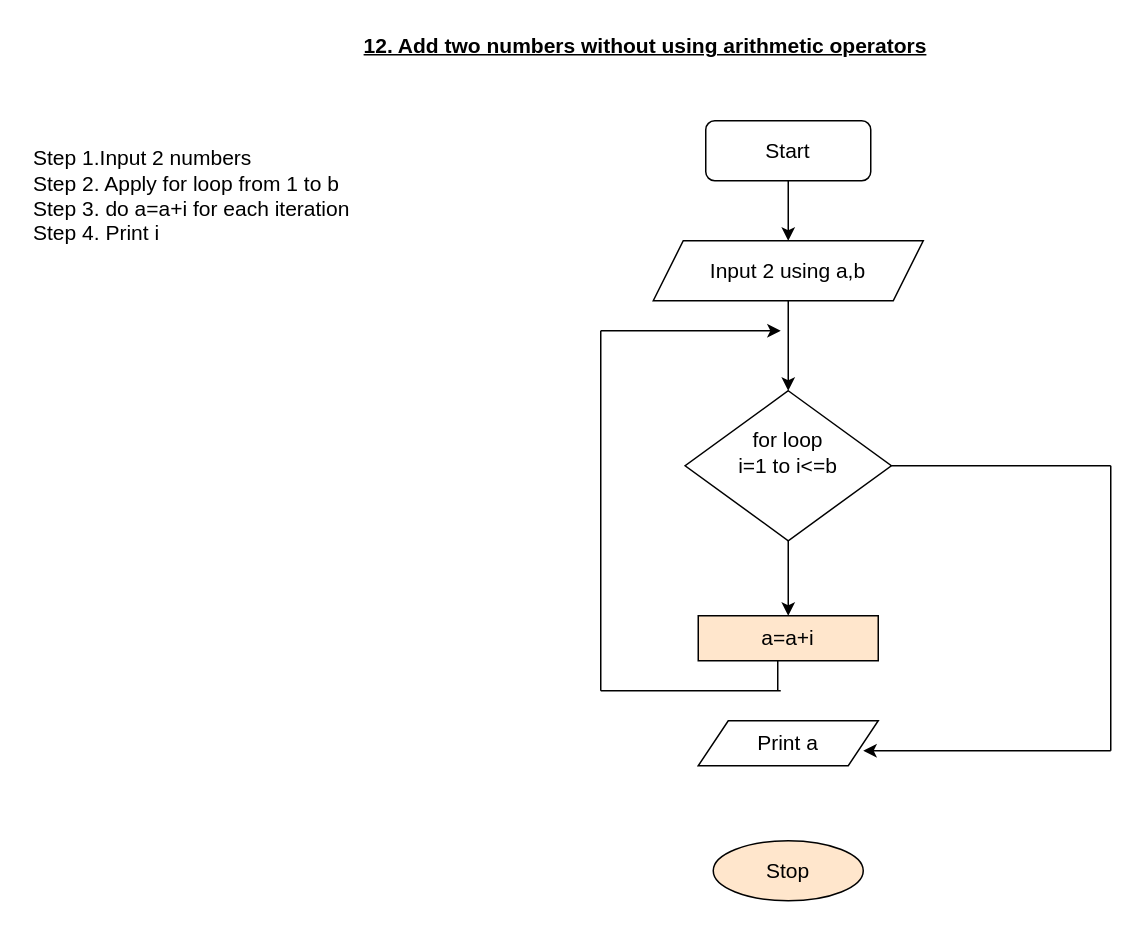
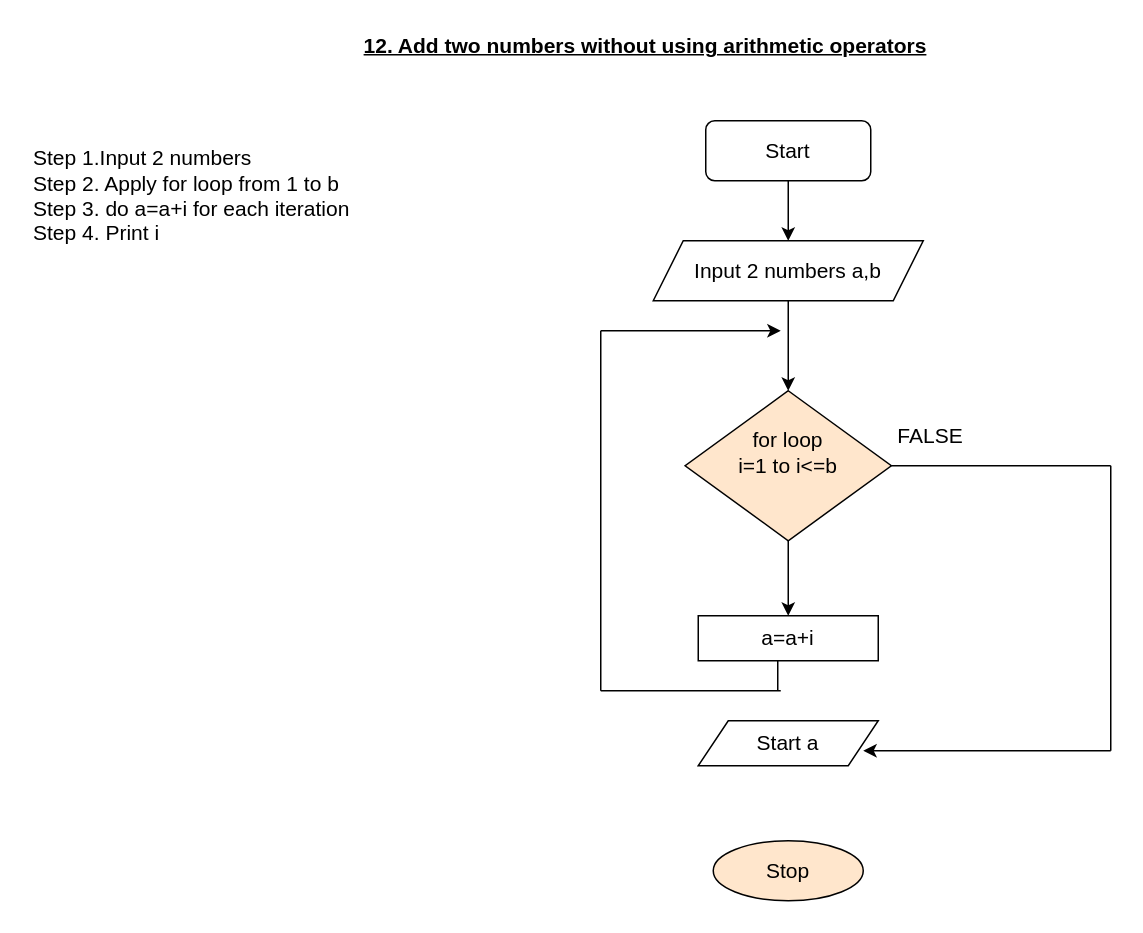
- <mxCell id="5" value="&lt;font style=&quot;font-size: 14px&quot;&gt;Input 2 using a,b&lt;/font&gt;" style="shape=parallelogram;perimeter=parallelogramPerimeter;whiteSpace=wrap;html=1;fixedSize=1;" vertex="1" parent="1"><mxGeometry x="435" y="160" width="180" height="40" as="geometry" /></mxCell>
+ <mxCell id="5" value="&lt;font style=&quot;font-size: 14px&quot;&gt;Input 2 numbers a,b&lt;/font&gt;" style="shape=parallelogram;perimeter=parallelogramPerimeter;whiteSpace=wrap;html=1;fixedSize=1;" vertex="1" parent="1"><mxGeometry x="435" y="160" width="180" height="40" as="geometry" /></mxCell>
+ <mxCell id="13" value="&lt;span style=&quot;font-size: 14px&quot;&gt;FALSE&lt;/span&gt;" style="text;html=1;strokeColor=none;fillColor=none;align=center;verticalAlign=middle;whiteSpace=wrap;rounded=0;" vertex="1" parent="1"><mxGeometry x="600" y="280" width="40" height="20" as="geometry" /></mxCell>
- <mxCell id="7" value="&lt;font style=&quot;font-size: 14px&quot;&gt;for loop&lt;br&gt;i=1 to i&amp;lt;=b&lt;br&gt;&lt;br&gt;&lt;/font&gt;" style="rhombus;whiteSpace=wrap;html=1;" vertex="1" parent="1"><mxGeometry x="456.25" y="260" width="137.5" height="100" as="geometry" /></mxCell>
+ <mxCell id="7" value="&lt;font style=&quot;font-size: 14px&quot;&gt;for loop&lt;br&gt;i=1 to i&amp;lt;=b&lt;br&gt;&lt;br&gt;&lt;/font&gt;" style="rhombus;whiteSpace=wrap;html=1;fillColor=#ffe6cc;" vertex="1" parent="1"><mxGeometry x="456.25" y="260" width="137.5" height="100" as="geometry" /></mxCell>
- <mxCell id="9" value="&lt;font style=&quot;font-size: 14px&quot;&gt;a=a+i&lt;/font&gt;" style="rounded=0;whiteSpace=wrap;html=1;fillColor=#ffe6cc;" vertex="1" parent="1"><mxGeometry x="465" y="410" width="120" height="30" as="geometry" /></mxCell>
+ <mxCell id="9" value="&lt;font style=&quot;font-size: 14px&quot;&gt;a=a+i&lt;/font&gt;" style="rounded=0;whiteSpace=wrap;html=1;" vertex="1" parent="1"><mxGeometry x="465" y="410" width="120" height="30" as="geometry" /></mxCell>
- <mxCell id="10" value="&lt;font style=&quot;font-size: 14px&quot;&gt;Print a&lt;/font&gt;" style="shape=parallelogram;perimeter=parallelogramPerimeter;whiteSpace=wrap;html=1;fixedSize=1;" vertex="1" parent="1"><mxGeometry x="465" y="480" width="120" height="30" as="geometry" /></mxCell>
+ <mxCell id="10" value="&lt;font style=&quot;font-size: 14px&quot;&gt;Start a&lt;/font&gt;" style="shape=parallelogram;perimeter=parallelogramPerimeter;whiteSpace=wrap;html=1;fixedSize=1;" vertex="1" parent="1"><mxGeometry x="465" y="480" width="120" height="30" as="geometry" /></mxCell>
